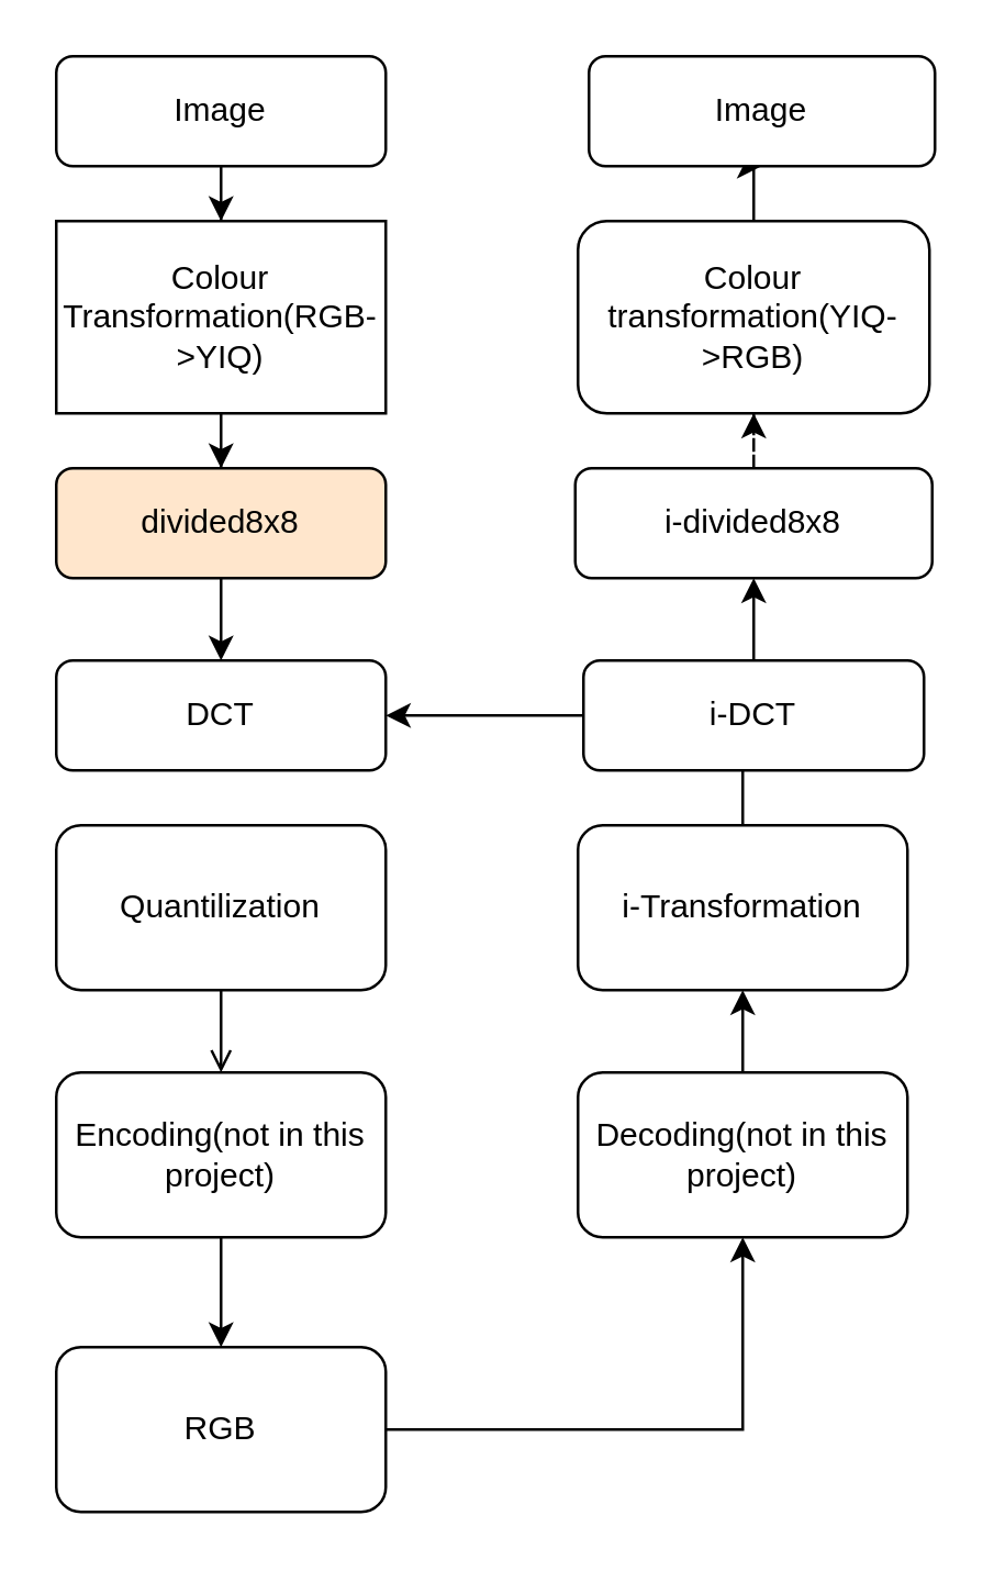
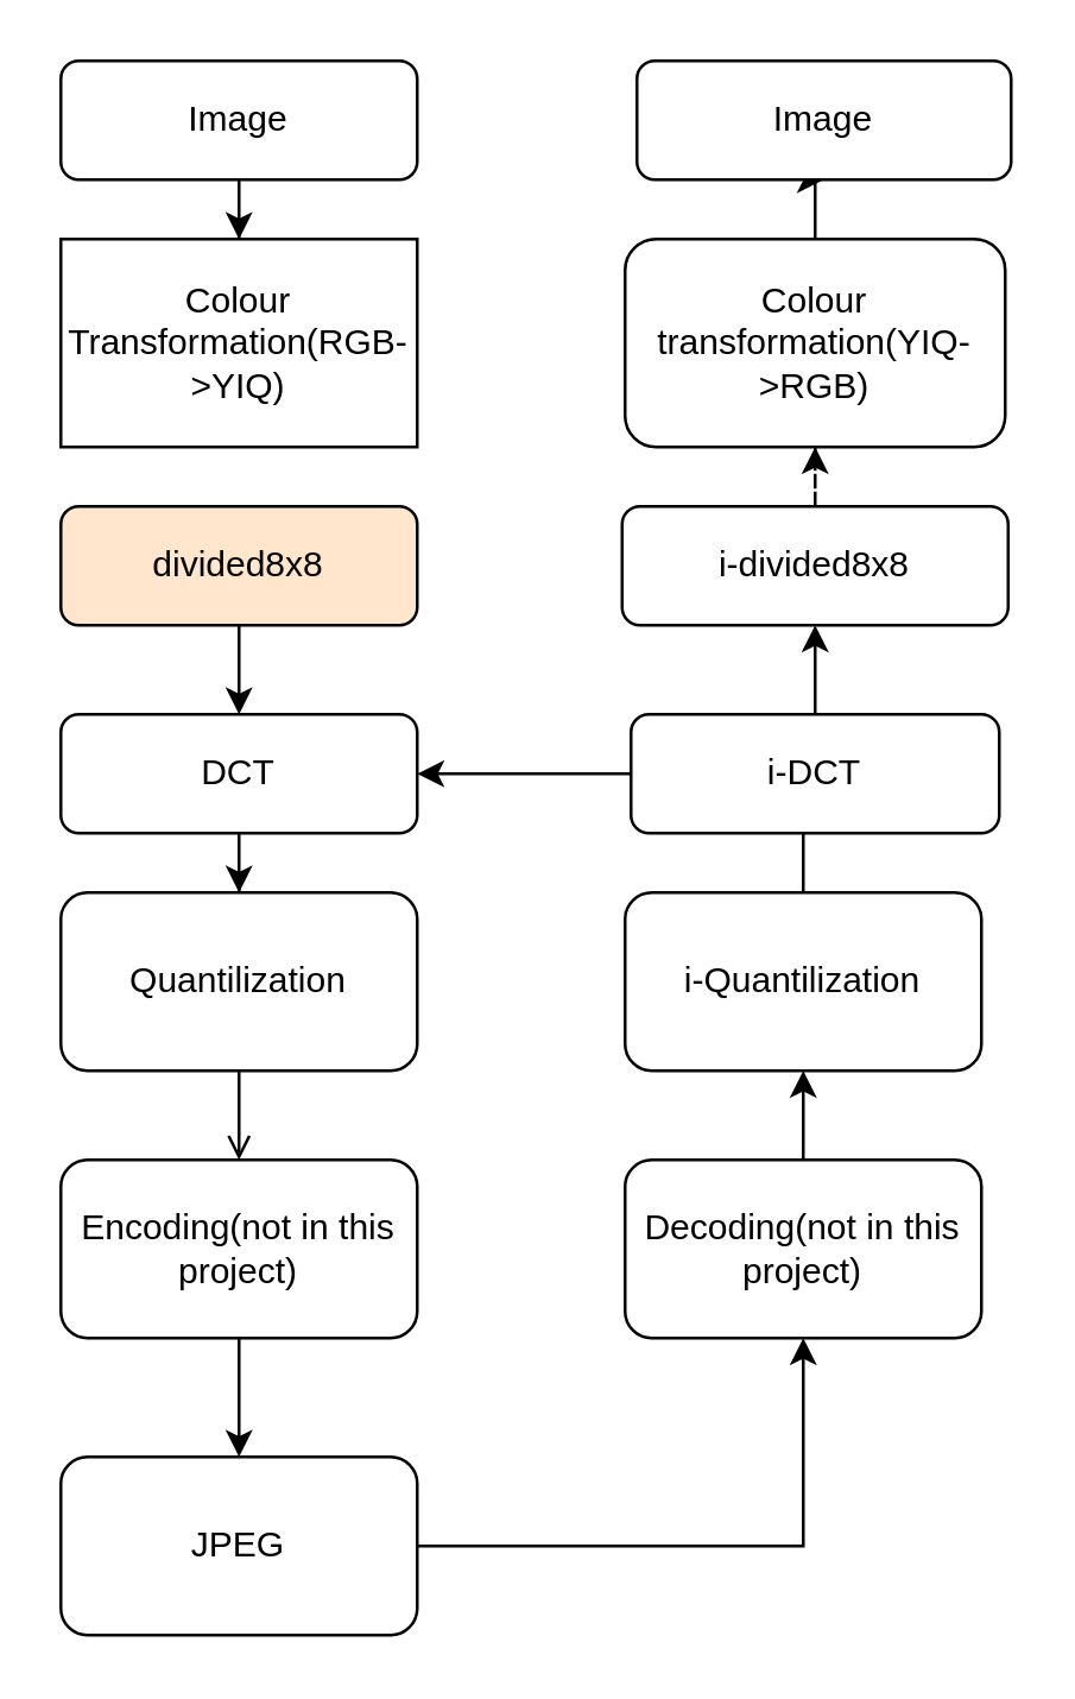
- <mxCell id="9" value="" style="edgeStyle=orthogonalEdgeStyle;rounded=0;orthogonalLoop=1;jettySize=auto;html=1;" edge="1" parent="1" source="7" target="8"><mxGeometry relative="1" as="geometry"><mxPoint x="80" y="160" as="sourcePoint" /><mxPoint x="80" y="230" as="targetPoint" /></mxGeometry></mxCell>
+ <mxCell id="4" value="" style="edgeStyle=orthogonalEdgeStyle;rounded=0;orthogonalLoop=1;jettySize=auto;html=1;" edge="1" parent="1" source="5" target="11"><mxGeometry relative="1" as="geometry" /></mxCell>
- <mxCell id="19" value="i-Transformation" style="whiteSpace=wrap;html=1;rounded=1;shadow=0;strokeWidth=1;glass=0;" vertex="1" parent="1"><mxGeometry x="210" y="300" width="120" height="60" as="geometry" /></mxCell>
+ <mxCell id="19" value="i-Quantilization" style="whiteSpace=wrap;html=1;rounded=1;shadow=0;strokeWidth=1;glass=0;" vertex="1" parent="1"><mxGeometry x="210" y="300" width="120" height="60" as="geometry" /></mxCell>
- <mxCell id="15" value="RGB" style="whiteSpace=wrap;html=1;rounded=1;shadow=0;strokeWidth=1;glass=0;" vertex="1" parent="1"><mxGeometry x="20" y="490" width="120" height="60" as="geometry" /></mxCell>
+ <mxCell id="15" value="JPEG" style="whiteSpace=wrap;html=1;rounded=1;shadow=0;strokeWidth=1;glass=0;" vertex="1" parent="1"><mxGeometry x="20" y="490" width="120" height="60" as="geometry" /></mxCell>
